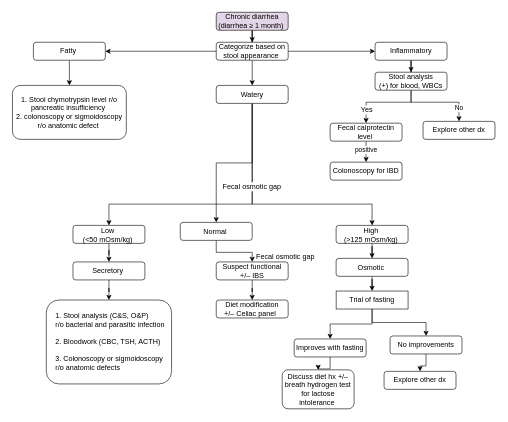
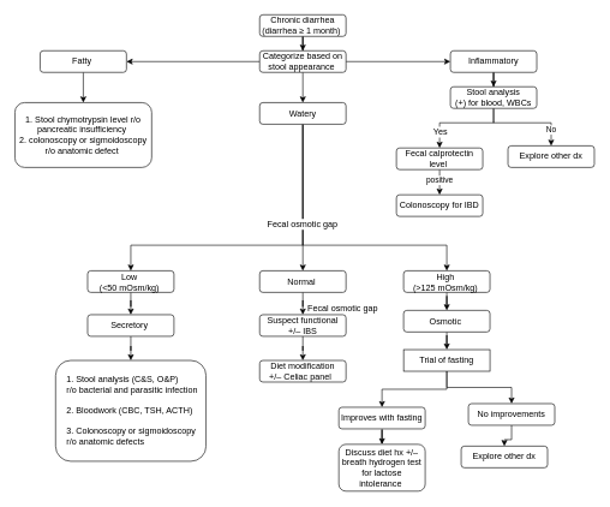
- <mxCell id="3" value="Chronic diarrhea&lt;br&gt;(diarrhea ≥ 1 month)&amp;nbsp;&lt;br&gt;" style="rounded=1;whiteSpace=wrap;html=1;fillColor=#e1d5e7;" vertex="1" parent="1"><mxGeometry x="360" y="20" width="120" height="30" as="geometry" /></mxCell>
+ <mxCell id="3" value="Chronic diarrhea&lt;br&gt;(diarrhea ≥ 1 month)&amp;nbsp;&lt;br&gt;" style="rounded=1;whiteSpace=wrap;html=1;" vertex="1" parent="1"><mxGeometry x="360" y="20" width="120" height="30" as="geometry" /></mxCell>
- <mxCell id="29" value="Normal&amp;nbsp;&lt;br&gt;" style="rounded=1;whiteSpace=wrap;html=1;" vertex="1" parent="1"><mxGeometry x="300" y="370.5" width="120" height="30" as="geometry" /></mxCell>
+ <mxCell id="29" value="Normal&amp;nbsp;&lt;br&gt;" style="rounded=1;whiteSpace=wrap;html=1;" vertex="1" parent="1"><mxGeometry x="360" y="375.5" width="120" height="30" as="geometry" /></mxCell>
- <mxCell id="48" value="Improves with fasting" style="rounded=1;whiteSpace=wrap;html=1;" vertex="1" parent="1"><mxGeometry x="490" y="565" width="120" height="30" as="geometry" /></mxCell>
+ <mxCell id="48" value="Improves with fasting" style="rounded=1;whiteSpace=wrap;html=1;" vertex="1" parent="1"><mxGeometry x="470" y="565" width="120" height="30" as="geometry" /></mxCell>
